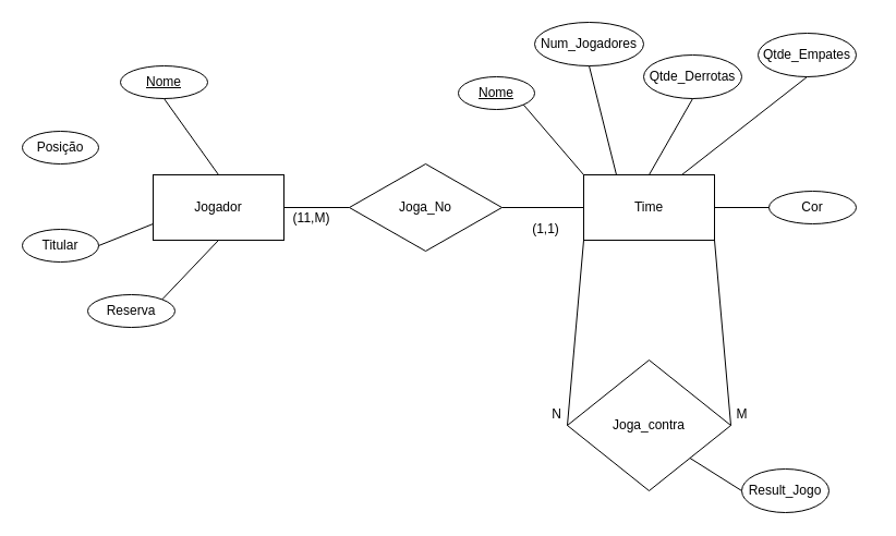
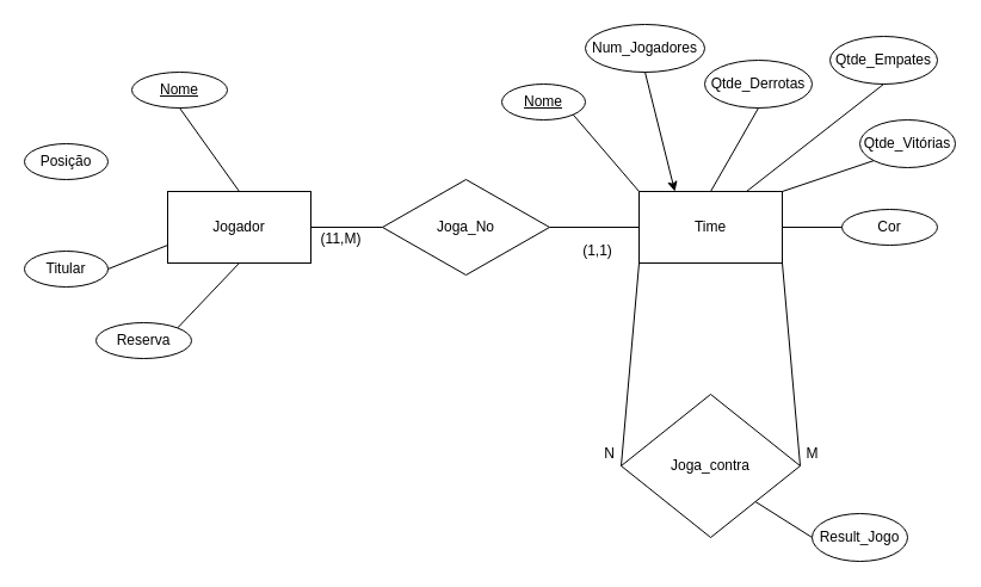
+ <mxCell id="12" value="Qtde_Vitórias" style="ellipse;whiteSpace=wrap;html=1;" vertex="1" parent="1"><mxGeometry x="720" y="100" width="80" height="40" as="geometry" /></mxCell>
+ <mxCell id="13" value="" style="endArrow=none;html=1;entryX=0;entryY=1;entryDx=0;entryDy=0;exitX=1;exitY=0;exitDx=0;exitDy=0;" edge="1" parent="1" source="2" target="12"><mxGeometry width="50" height="50" relative="1" as="geometry"><mxPoint x="680" y="610" as="sourcePoint" /><mxPoint x="730" y="560" as="targetPoint" /></mxGeometry></mxCell>
- <mxCell id="7" value="" style="endArrow=none;html=1;entryX=0.25;entryY=0;entryDx=0;entryDy=0;exitX=0.5;exitY=1;exitDx=0;exitDy=0;" edge="1" parent="1" source="3" target="2"><mxGeometry width="50" height="50" relative="1" as="geometry"><mxPoint x="680" y="650" as="sourcePoint" /><mxPoint x="730" y="600" as="targetPoint" /></mxGeometry></mxCell>
+ <mxCell id="7" value="" style="endArrow=classic;html=1;entryX=0.25;entryY=0;entryDx=0;entryDy=0;exitX=0.5;exitY=1;exitDx=0;exitDy=0;" edge="1" parent="1" source="3" target="2"><mxGeometry width="50" height="50" relative="1" as="geometry"><mxPoint x="680" y="650" as="sourcePoint" /><mxPoint x="730" y="600" as="targetPoint" /></mxGeometry></mxCell>
